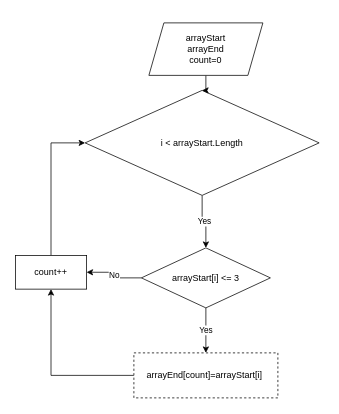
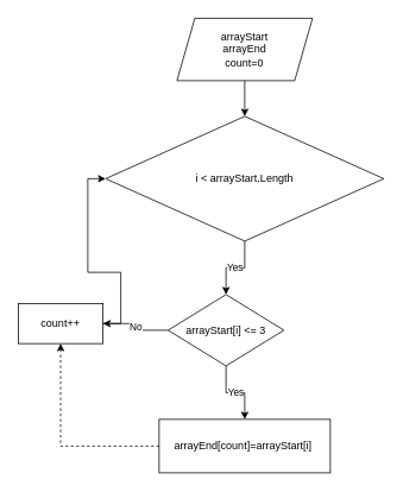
- <mxCell id="5" value="arrayStart&lt;br&gt;arrayEnd&lt;br&gt;count=0" style="shape=parallelogram;perimeter=parallelogramPerimeter;whiteSpace=wrap;html=1;fixedSize=1;" parent="1" vertex="1"><mxGeometry x="198" y="30" width="152" height="70" as="geometry" /></mxCell>
+ <mxCell id="5" value="arrayStart&lt;br&gt;arrayEnd&lt;br&gt;count=0" style="shape=parallelogram;perimeter=parallelogramPerimeter;whiteSpace=wrap;html=1;fixedSize=1;" parent="1" vertex="1"><mxGeometry x="198" y="20" width="152" height="70" as="geometry" /></mxCell>
- <mxCell id="3" value="i &amp;lt; arrayStart.Length" style="rhombus;whiteSpace=wrap;html=1;" parent="1" vertex="1"><mxGeometry x="113" y="120" width="312" height="140" as="geometry" /></mxCell>
+ <mxCell id="3" value="i &amp;lt; arrayStart.Length" style="rhombus;whiteSpace=wrap;html=1;" parent="1" vertex="1"><mxGeometry x="118" y="130" width="312" height="140" as="geometry" /></mxCell>
- <mxCell id="8" value="arrayStart[i] &amp;lt;= 3" style="rhombus;whiteSpace=wrap;html=1;" parent="1" vertex="1"><mxGeometry x="188" y="330" width="172" height="80" as="geometry" /></mxCell>
+ <mxCell id="8" value="arrayStart[i] &amp;lt;= 3" style="rhombus;whiteSpace=wrap;html=1;" parent="1" vertex="1"><mxGeometry x="188" y="330" width="130" height="80" as="geometry" /></mxCell>
- <mxCell id="11" style="edgeStyle=orthogonalEdgeStyle;rounded=0;orthogonalLoop=1;jettySize=auto;html=1;" parent="1" source="12" target="10" edge="1"><mxGeometry relative="1" as="geometry" /></mxCell>
+ <mxCell id="11" style="edgeStyle=orthogonalEdgeStyle;rounded=0;orthogonalLoop=1;jettySize=auto;html=1;dashed=1;" parent="1" source="12" target="10" edge="1"><mxGeometry relative="1" as="geometry" /></mxCell>
- <mxCell id="12" value="arrayEnd[count]=arrayStart[i]&amp;nbsp;" style="rounded=0;whiteSpace=wrap;html=1;dashed=1;" parent="1" vertex="1"><mxGeometry x="178" y="470" width="192" height="60" as="geometry" /></mxCell>
+ <mxCell id="12" value="arrayEnd[count]=arrayStart[i]&amp;nbsp;" style="rounded=0;whiteSpace=wrap;html=1;" parent="1" vertex="1"><mxGeometry x="178" y="470" width="192" height="60" as="geometry" /></mxCell>
